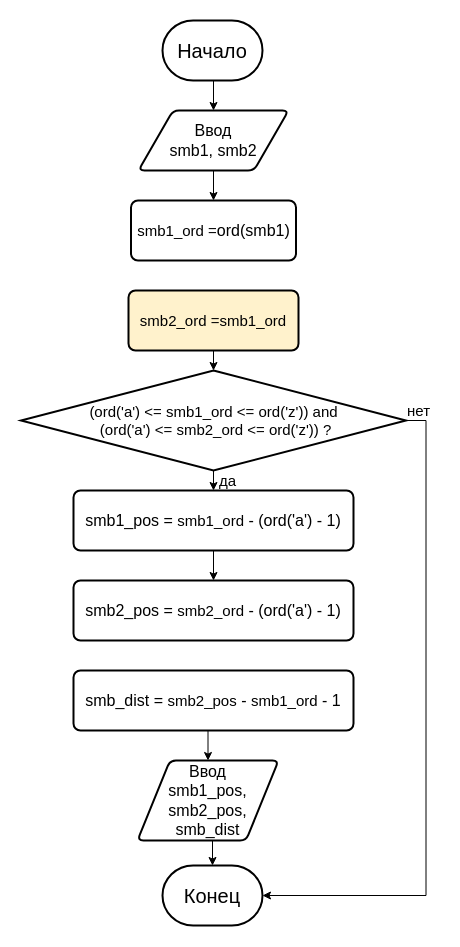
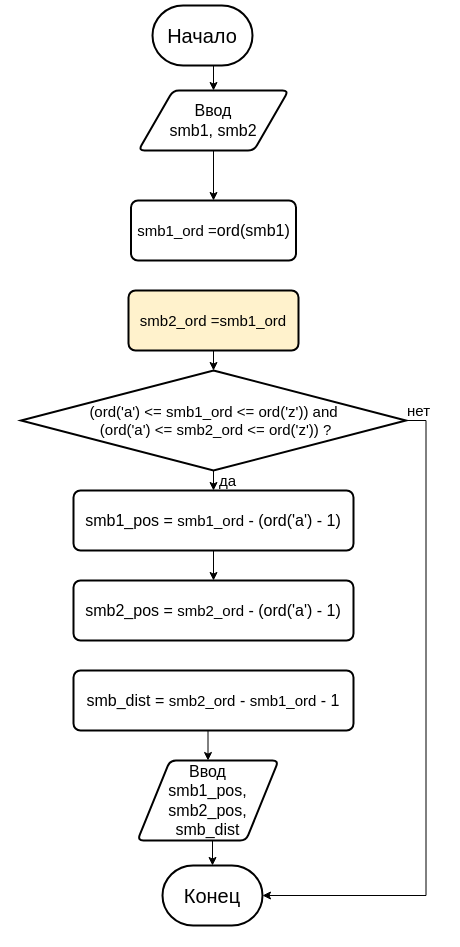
- <mxCell id="3" value="&lt;font style=&quot;font-size: 20px&quot;&gt;Начало&lt;/font&gt;" style="strokeWidth=2;html=1;shape=mxgraph.flowchart.terminator;whiteSpace=wrap;" parent="1" vertex="1"><mxGeometry x="162" y="20" width="100" height="60" as="geometry" /></mxCell>
+ <mxCell id="3" value="&lt;font style=&quot;font-size: 20px&quot;&gt;Начало&lt;/font&gt;" style="strokeWidth=2;html=1;shape=mxgraph.flowchart.terminator;whiteSpace=wrap;" parent="1" vertex="1"><mxGeometry x="152" y="5" width="100" height="60" as="geometry" /></mxCell>
- <mxCell id="6" value="Ввод&lt;br&gt;smb1, smb2" style="shape=parallelogram;html=1;strokeWidth=2;perimeter=parallelogramPerimeter;whiteSpace=wrap;rounded=1;arcSize=12;size=0.23;fontSize=16;" parent="1" vertex="1"><mxGeometry x="138" y="110" width="150" height="60" as="geometry" /></mxCell>
+ <mxCell id="6" value="Ввод&lt;br&gt;smb1, smb2" style="shape=parallelogram;html=1;strokeWidth=2;perimeter=parallelogramPerimeter;whiteSpace=wrap;rounded=1;arcSize=12;size=0.23;fontSize=16;" parent="1" vertex="1"><mxGeometry x="138" y="90" width="150" height="60" as="geometry" /></mxCell>
- <mxCell id="10" value="smb_dist =&amp;nbsp;&lt;span style=&quot;font-size: 15px&quot;&gt;smb2_pos&lt;/span&gt;&amp;nbsp;-&amp;nbsp;&lt;span style=&quot;font-size: 15px&quot;&gt;smb1_ord&lt;/span&gt;&amp;nbsp;- 1" style="rounded=1;whiteSpace=wrap;html=1;absoluteArcSize=1;arcSize=14;strokeWidth=2;fontSize=16;" parent="1" vertex="1"><mxGeometry x="73" y="670" width="280" height="60" as="geometry" /></mxCell>
+ <mxCell id="10" value="smb_dist =&amp;nbsp;&lt;span style=&quot;font-size: 15px&quot;&gt;smb2_ord&lt;/span&gt;&amp;nbsp;-&amp;nbsp;&lt;span style=&quot;font-size: 15px&quot;&gt;smb1_ord&lt;/span&gt;&amp;nbsp;- 1" style="rounded=1;whiteSpace=wrap;html=1;absoluteArcSize=1;arcSize=14;strokeWidth=2;fontSize=16;" parent="1" vertex="1"><mxGeometry x="73" y="670" width="280" height="60" as="geometry" /></mxCell>
